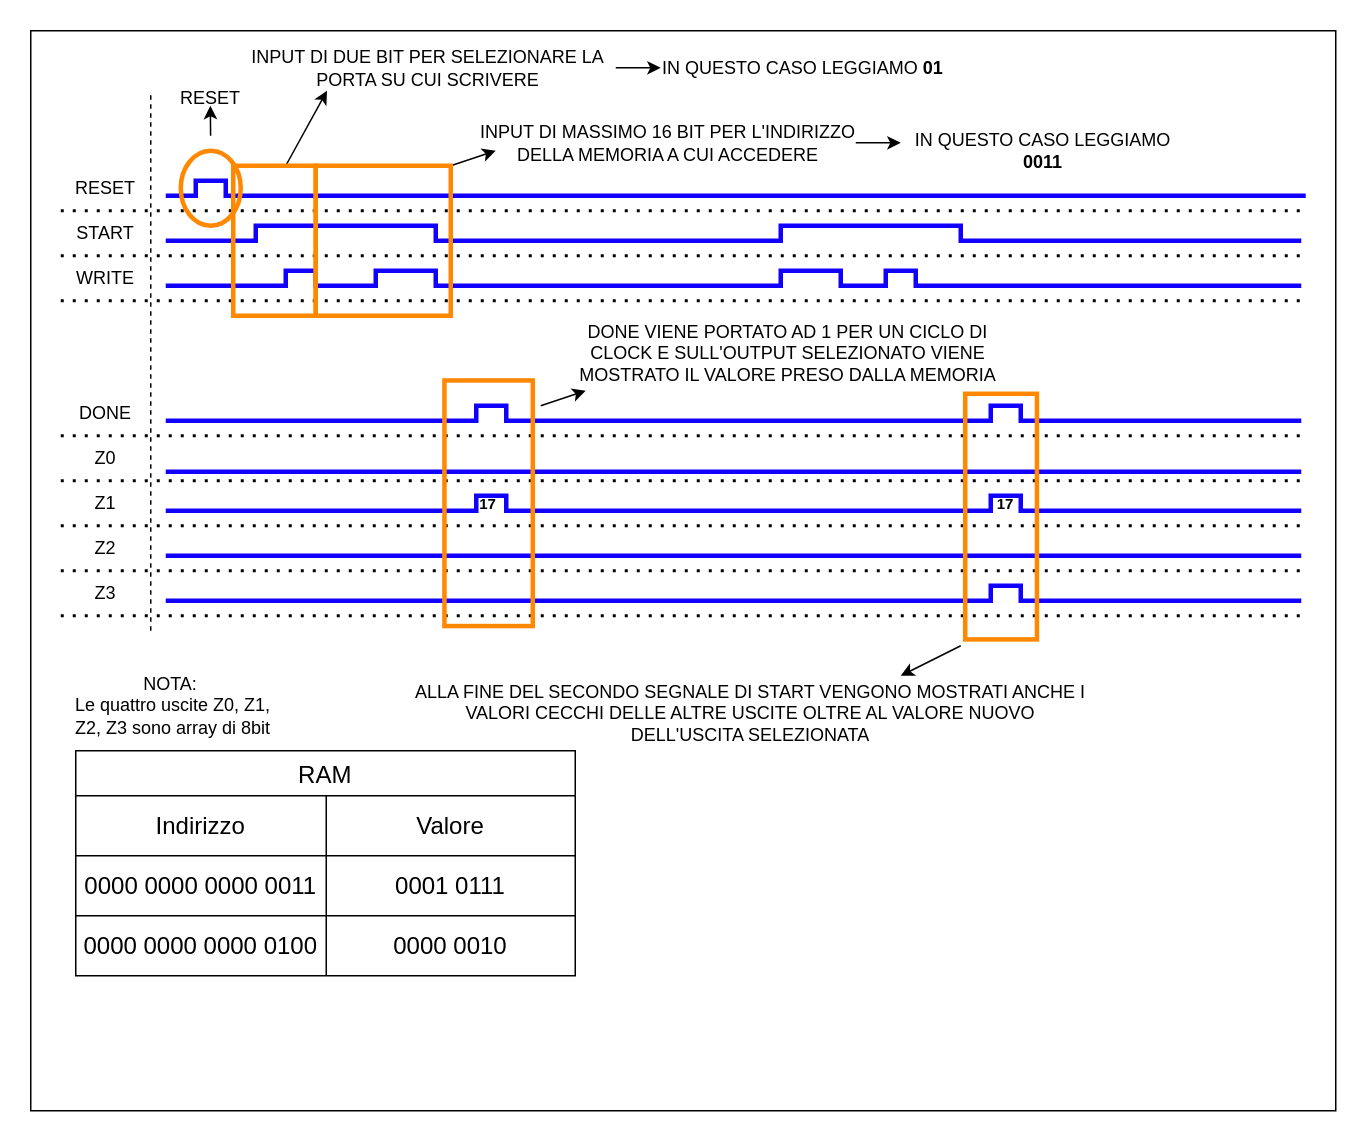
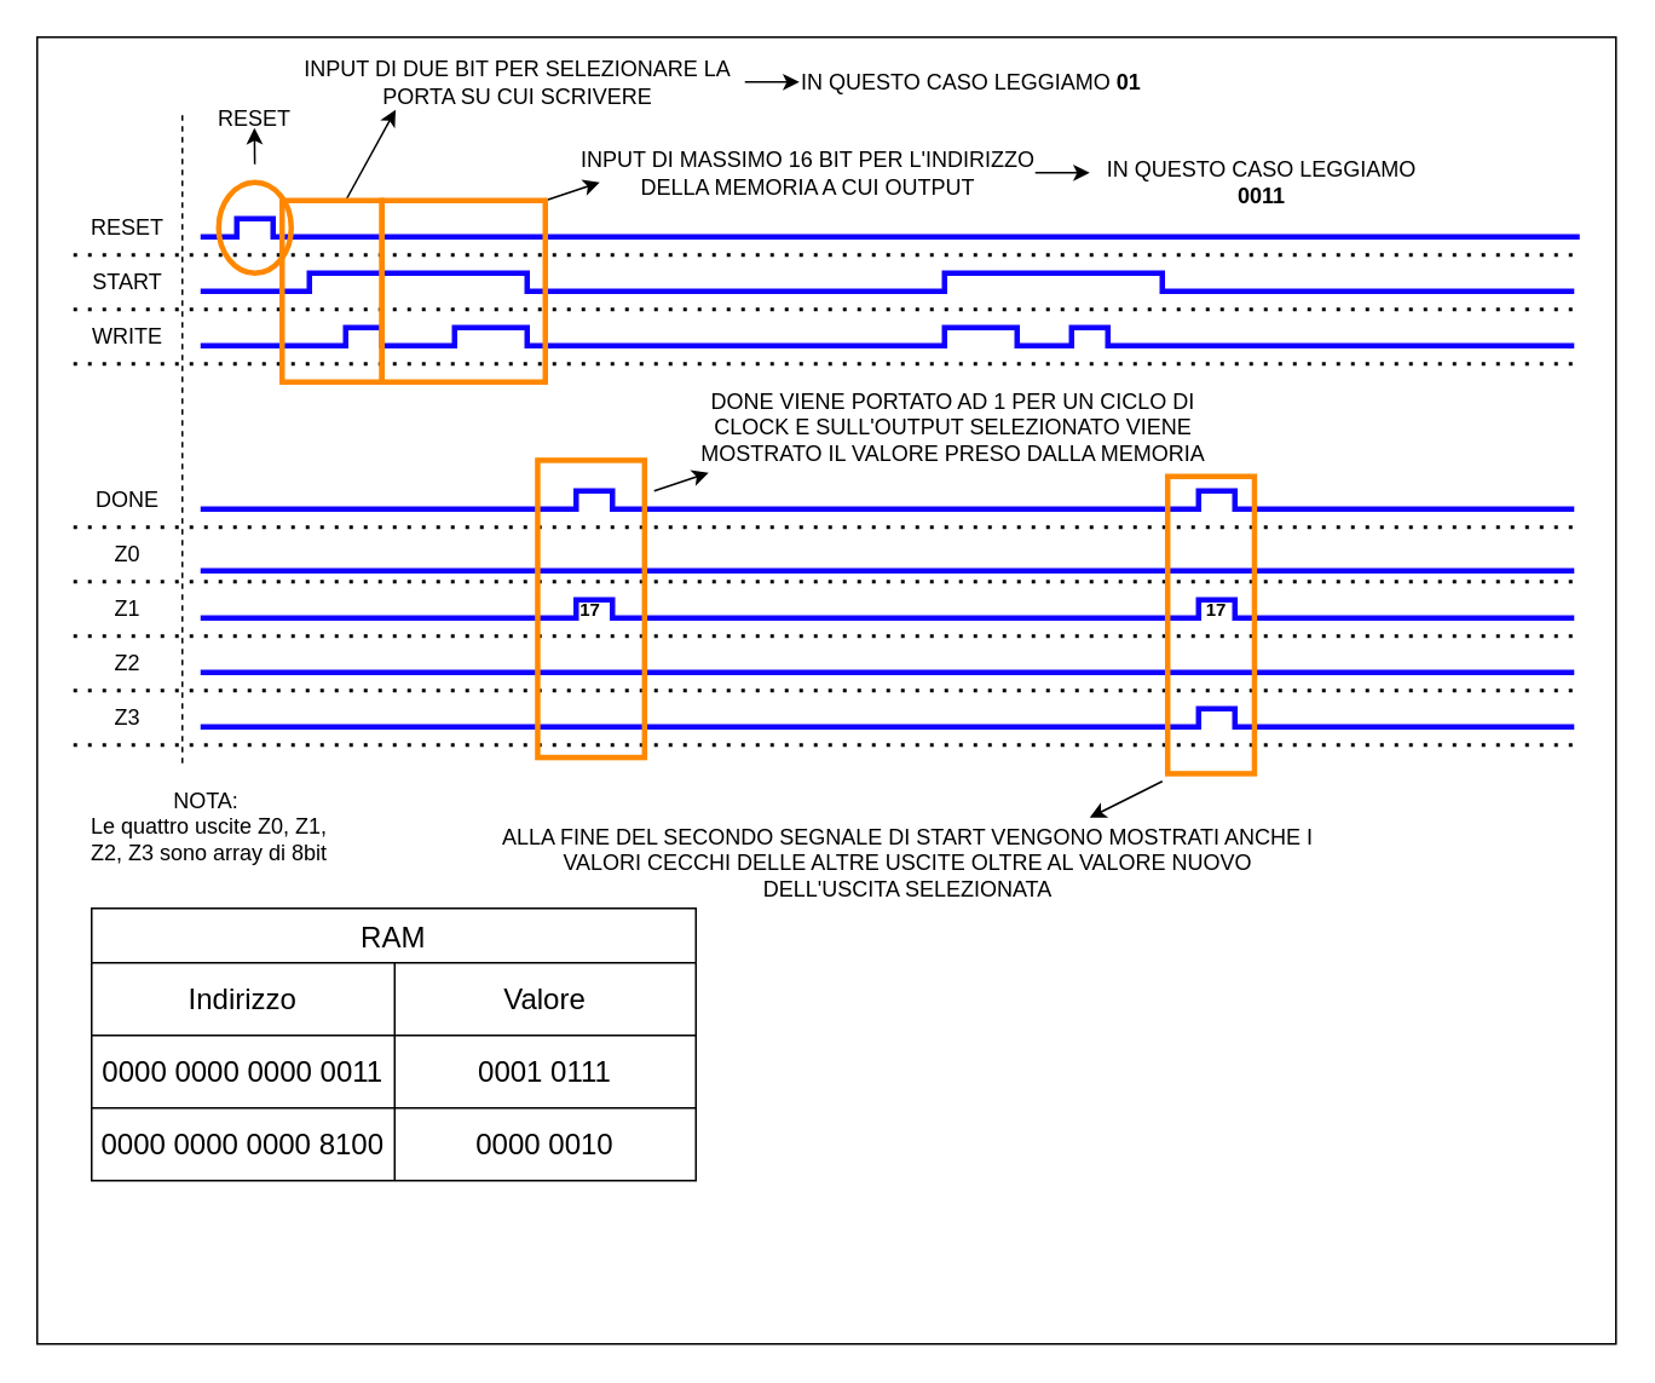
- <mxCell id="17" value="INPUT DI MASSIMO 16 BIT PER L'INDIRIZZO DELLA MEMORIA A CUI ACCEDERE" style="text;html=1;strokeColor=none;fillColor=none;align=center;verticalAlign=middle;whiteSpace=wrap;rounded=0;" parent="1" vertex="1"><mxGeometry x="305" y="80" width="280" height="30" as="geometry" /></mxCell>
+ <mxCell id="17" value="INPUT DI MASSIMO 16 BIT PER L'INDIRIZZO DELLA MEMORIA A CUI OUTPUT" style="text;html=1;strokeColor=none;fillColor=none;align=center;verticalAlign=middle;whiteSpace=wrap;rounded=0;" parent="1" vertex="1"><mxGeometry x="305" y="80" width="280" height="30" as="geometry" /></mxCell>
- <mxCell id="49" value="NOTA:&amp;nbsp;&lt;br&gt;Le quattro uscite Z0, Z1, Z2, Z3 sono array di 8bit" style="text;html=1;strokeColor=none;fillColor=none;align=center;verticalAlign=middle;whiteSpace=wrap;rounded=0;" vertex="1" parent="1"><mxGeometry x="40" y="455" width="150" height="30" as="geometry" /></mxCell>
+ <mxCell id="49" value="NOTA:&amp;nbsp;&lt;br&gt;Le quattro uscite Z0, Z1, Z2, Z3 sono array di 8bit" style="text;html=1;strokeColor=none;fillColor=none;align=center;verticalAlign=middle;whiteSpace=wrap;rounded=0;" vertex="1" parent="1"><mxGeometry y="440" width="150" height="30" as="geometry" x="40" /></mxCell>
- <mxCell id="58" value="0000 0000 0000 0100" style="shape=partialRectangle;html=1;whiteSpace=wrap;connectable=0;strokeColor=inherit;overflow=hidden;fillColor=none;top=0;left=0;bottom=0;right=0;pointerEvents=1;fontSize=16;" vertex="1" parent="57"><mxGeometry width="167" height="40" as="geometry"><mxRectangle width="167" height="40" as="alternateBounds" /></mxGeometry></mxCell>
+ <mxCell id="58" value="0000 0000 0000 8100" style="shape=partialRectangle;html=1;whiteSpace=wrap;connectable=0;strokeColor=inherit;overflow=hidden;fillColor=none;top=0;left=0;bottom=0;right=0;pointerEvents=1;fontSize=16;" vertex="1" parent="57"><mxGeometry width="167" height="40" as="geometry"><mxRectangle width="167" height="40" as="alternateBounds" /></mxGeometry></mxCell>
